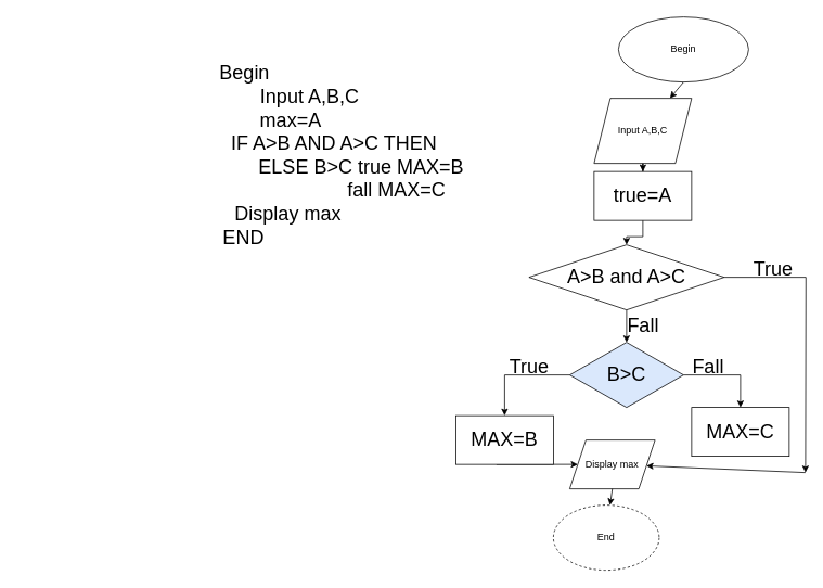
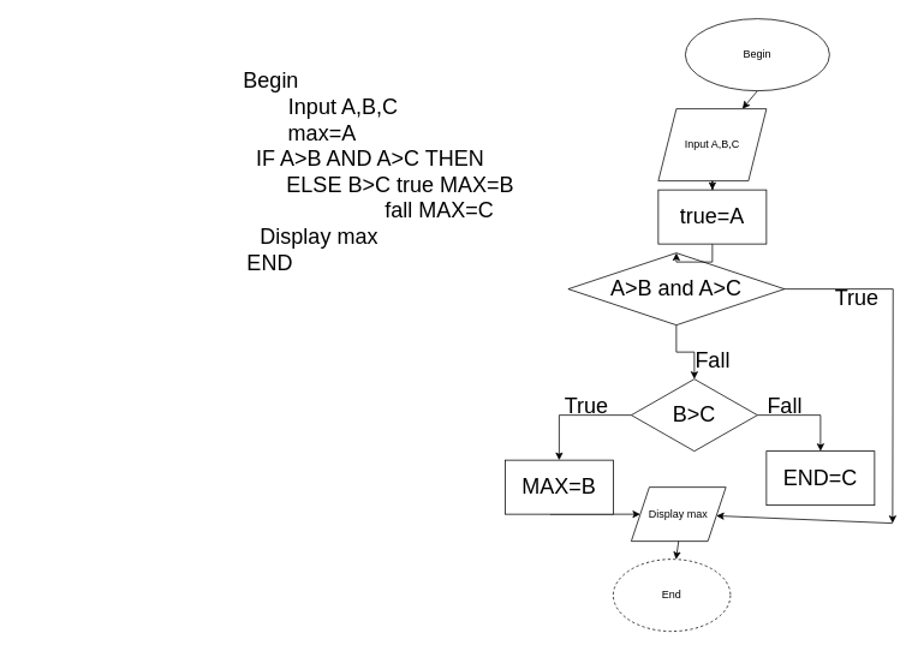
- <mxCell id="11" value="A&amp;gt;B and A&amp;gt;C" style="rhombus;whiteSpace=wrap;html=1;fontSize=24;" vertex="1" parent="1"><mxGeometry x="650" y="300" width="240" height="80" as="geometry" /></mxCell>
+ <mxCell id="11" value="A&amp;gt;B and A&amp;gt;C" style="rhombus;whiteSpace=wrap;html=1;fontSize=24;" vertex="1" parent="1"><mxGeometry x="630" y="280" width="240" height="80" as="geometry" /></mxCell>
- <mxCell id="15" value="B&amp;gt;C" style="rhombus;whiteSpace=wrap;html=1;fontSize=24;fillColor=#dae8fc;" vertex="1" parent="1"><mxGeometry x="700" y="420" width="140" height="80" as="geometry" /></mxCell>
+ <mxCell id="15" value="B&amp;gt;C" style="rhombus;whiteSpace=wrap;html=1;fontSize=24;" vertex="1" parent="1"><mxGeometry x="700" y="420" width="140" height="80" as="geometry" /></mxCell>
- <mxCell id="21" value="MAX=C" style="rounded=0;whiteSpace=wrap;html=1;fontSize=24;" vertex="1" parent="1"><mxGeometry x="850" y="500" width="120" height="60" as="geometry" /></mxCell>
+ <mxCell id="21" value="END=C" style="rounded=0;whiteSpace=wrap;html=1;fontSize=24;" vertex="1" parent="1"><mxGeometry x="850" y="500" width="120" height="60" as="geometry" /></mxCell>
